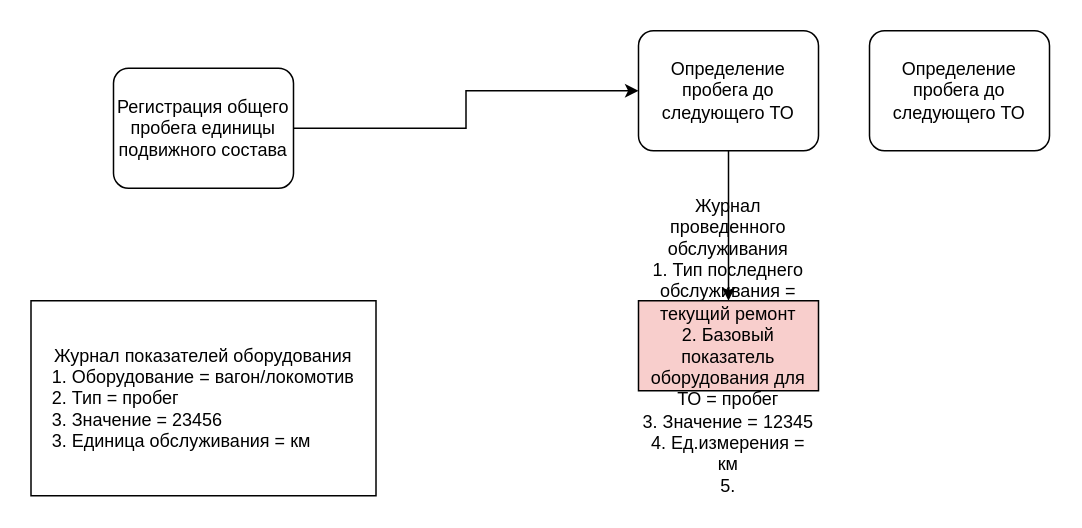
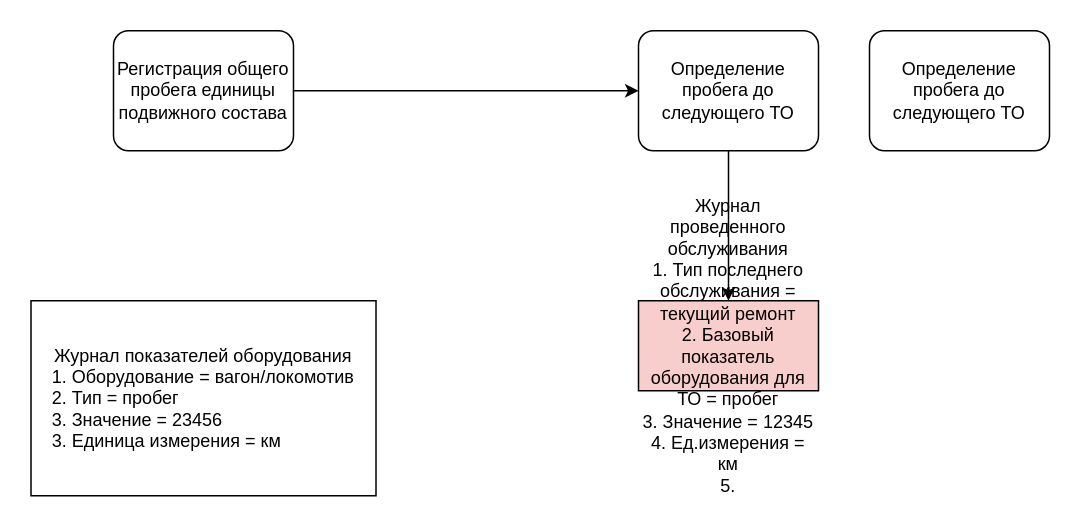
- <mxCell id="3" value="Регистрация общего пробега единицы подвижного состава" style="points=[[0.25,0,0],[0.5,0,0],[0.75,0,0],[1,0.25,0],[1,0.5,0],[1,0.75,0],[0.75,1,0],[0.5,1,0],[0.25,1,0],[0,0.75,0],[0,0.5,0],[0,0.25,0]];shape=mxgraph.bpmn.task;whiteSpace=wrap;rectStyle=rounded;size=10;taskMarker=abstract;" vertex="1" parent="1"><mxGeometry x="75" y="45" width="120" height="80" as="geometry" /></mxCell>
+ <mxCell id="3" value="Регистрация общего пробега единицы подвижного состава" style="points=[[0.25,0,0],[0.5,0,0],[0.75,0,0],[1,0.25,0],[1,0.5,0],[1,0.75,0],[0.75,1,0],[0.5,1,0],[0.25,1,0],[0,0.75,0],[0,0.5,0],[0,0.25,0]];shape=mxgraph.bpmn.task;whiteSpace=wrap;rectStyle=rounded;size=10;taskMarker=abstract;" vertex="1" parent="1"><mxGeometry x="75" y="20" width="120" height="80" as="geometry" /></mxCell>
- <mxCell id="7" value="&lt;div&gt;Журнал показателей оборудования&lt;/div&gt;&lt;div align=&quot;left&quot;&gt;1. Оборудование = вагон/локомотив&lt;br&gt;&lt;/div&gt;&lt;div align=&quot;left&quot;&gt;2. Тип = пробег &lt;br&gt;&lt;/div&gt;&lt;div align=&quot;left&quot;&gt;3. Значение = 23456&lt;br&gt;&lt;/div&gt;&lt;div align=&quot;left&quot;&gt;3. Единица обслуживания = км&lt;br&gt;&lt;/div&gt;" style="whiteSpace=wrap;html=1;" vertex="1" parent="1"><mxGeometry x="20" y="200" width="230" height="130" as="geometry" /></mxCell>
+ <mxCell id="7" value="&lt;div&gt;Журнал показателей оборудования&lt;/div&gt;&lt;div align=&quot;left&quot;&gt;1. Оборудование = вагон/локомотив&lt;br&gt;&lt;/div&gt;&lt;div align=&quot;left&quot;&gt;2. Тип = пробег &lt;br&gt;&lt;/div&gt;&lt;div align=&quot;left&quot;&gt;3. Значение = 23456&lt;br&gt;&lt;/div&gt;&lt;div align=&quot;left&quot;&gt;3. Единица измерения = км&lt;br&gt;&lt;/div&gt;" style="whiteSpace=wrap;html=1;" vertex="1" parent="1"><mxGeometry x="20" y="200" width="230" height="130" as="geometry" /></mxCell>
